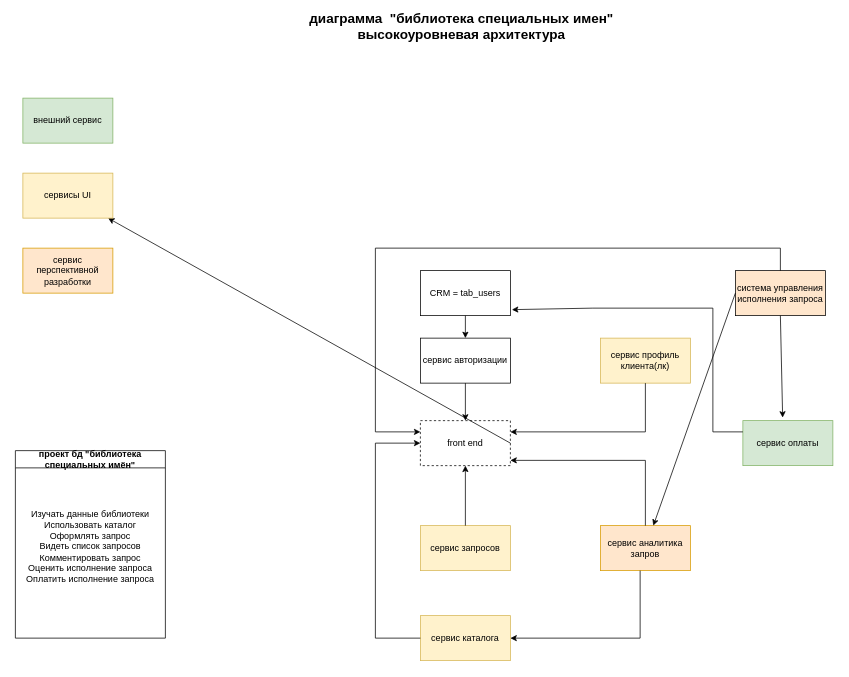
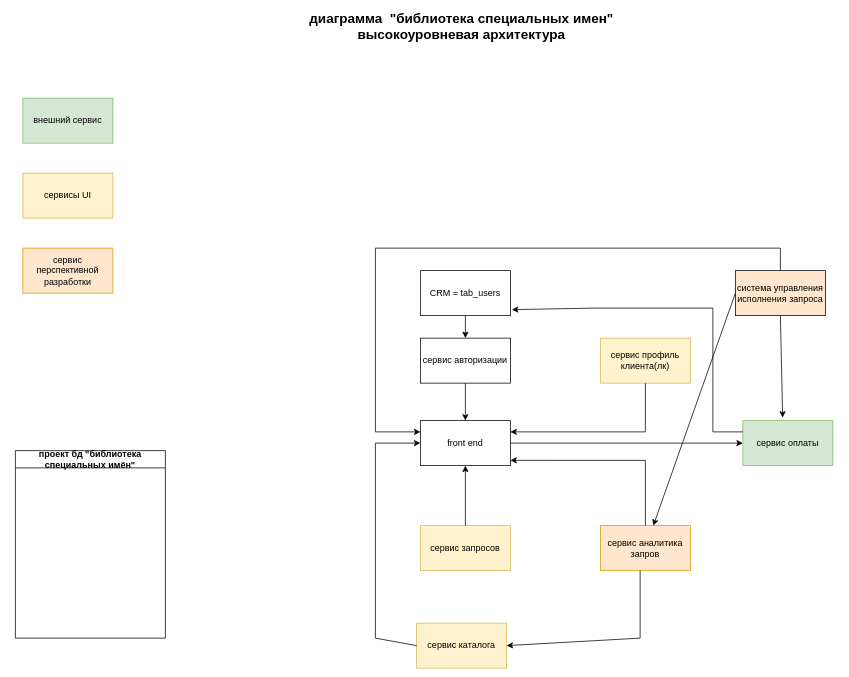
- <mxCell id="17" value="" style="endArrow=classic;html=1;rounded=0;exitX=1;exitY=0.5;exitDx=0;exitDy=0;" parent="1" source="2" target="25" edge="1"><mxGeometry width="50" height="50" relative="1" as="geometry"><mxPoint x="810" y="640" as="sourcePoint" /><mxPoint x="860" y="590" as="targetPoint" /></mxGeometry></mxCell>
+ <mxCell id="17" value="" style="endArrow=classic;html=1;rounded=0;exitX=1;exitY=0.5;exitDx=0;exitDy=0;entryX=0;entryY=0.5;entryDx=0;entryDy=0;" parent="1" source="2" target="7" edge="1"><mxGeometry width="50" height="50" relative="1" as="geometry"><mxPoint x="810" y="640" as="sourcePoint" /><mxPoint x="860" y="590" as="targetPoint" /></mxGeometry></mxCell>
- <mxCell id="2" value="front end" style="rounded=0;whiteSpace=wrap;html=1;dashed=1;" parent="1" vertex="1"><mxGeometry x="560" y="560" width="120" height="60" as="geometry" /></mxCell>
+ <mxCell id="2" value="front end" style="rounded=0;whiteSpace=wrap;html=1;" parent="1" vertex="1"><mxGeometry x="560" y="560" width="120" height="60" as="geometry" /></mxCell>
- <mxCell id="28" value="Изучать данные библиотеки&lt;br&gt;Использовать каталог&lt;br&gt;Оформлять запрос&lt;br&gt;Видеть список запросов&lt;br&gt;Комментировать запрос&lt;br&gt;Оценить исполнение запроса&lt;br&gt;Оплатить исполнение запроса" style="text;html=1;strokeColor=none;fillColor=none;align=center;verticalAlign=middle;whiteSpace=wrap;rounded=0;" vertex="1" parent="27"><mxGeometry x="10" y="45" width="180" height="165" as="geometry" /></mxCell>
- <mxCell id="3" value="сервис каталога" style="rounded=0;whiteSpace=wrap;html=1;fillColor=#fff2cc;strokeColor=#d6b656;" parent="1" vertex="1"><mxGeometry x="560" y="820" width="120" height="60" as="geometry" /></mxCell>
+ <mxCell id="3" value="сервис каталога" style="rounded=0;whiteSpace=wrap;html=1;fillColor=#fff2cc;strokeColor=#d6b656;" parent="1" vertex="1"><mxGeometry x="555" y="830" width="120" height="60" as="geometry" /></mxCell>
